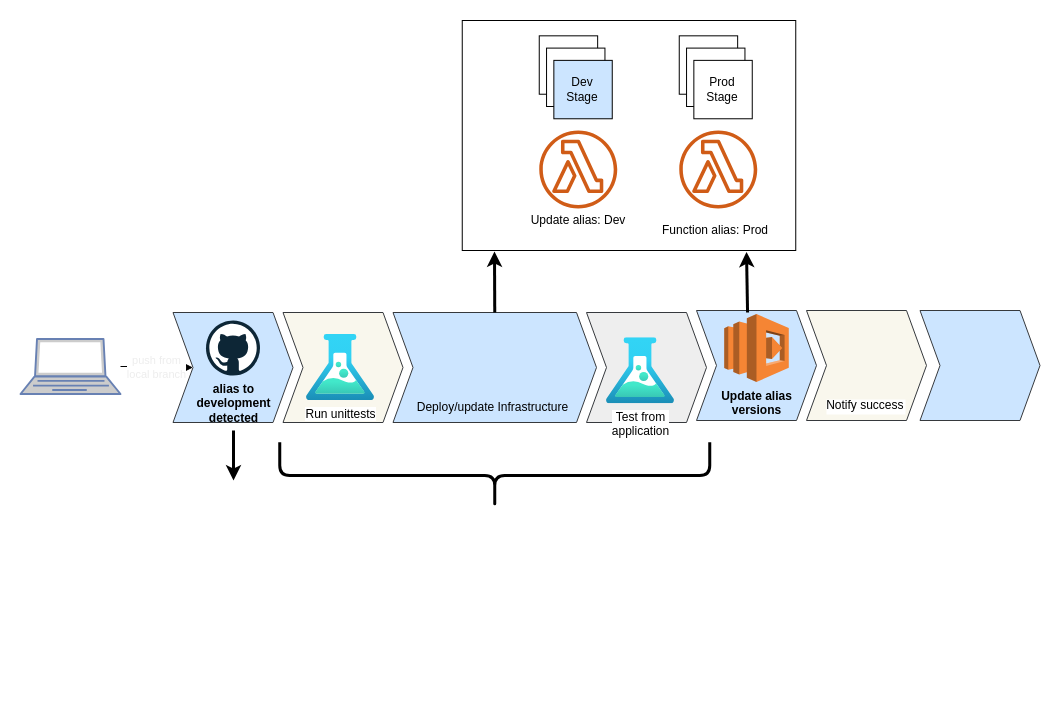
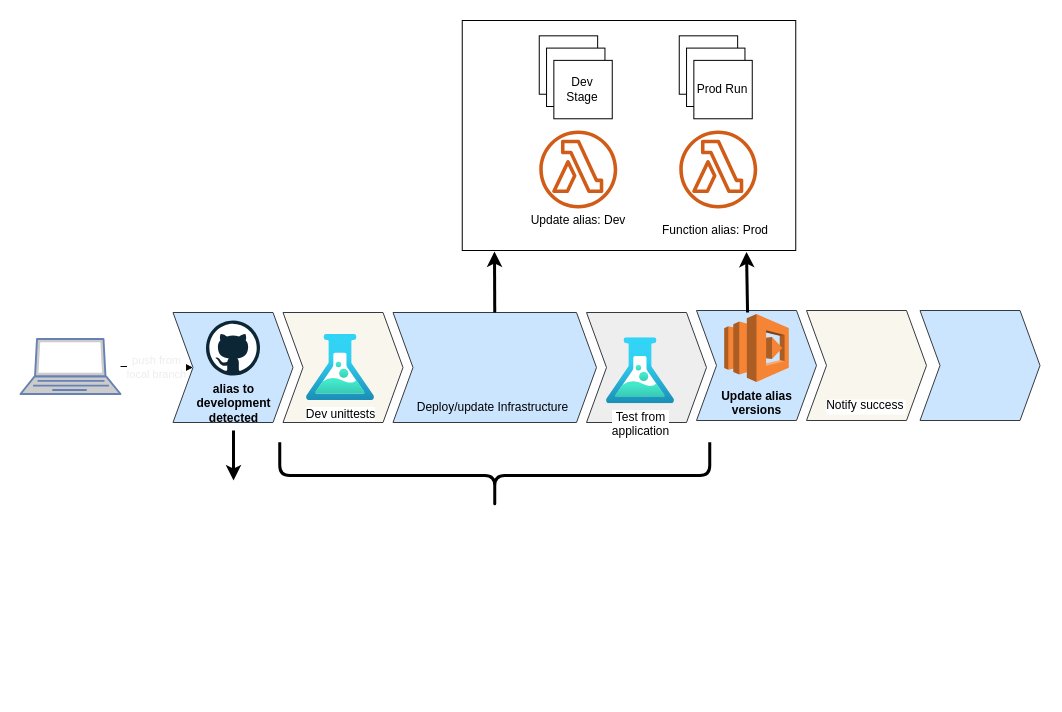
- <mxCell id="37" value="Dev Stage" style="whiteSpace=wrap;html=1;aspect=fixed;fillColor=#cce5ff;" parent="34" vertex="1"><mxGeometry x="14.6" y="24.533" width="58.4" height="58.4" as="geometry" /></mxCell>
+ <mxCell id="37" value="Dev Stage" style="whiteSpace=wrap;html=1;aspect=fixed;" parent="34" vertex="1"><mxGeometry x="14.6" y="24.533" width="58.4" height="58.4" as="geometry" /></mxCell>
- <mxCell id="41" value="Prod Stage" style="whiteSpace=wrap;html=1;aspect=fixed;" parent="38" vertex="1"><mxGeometry x="14.6" y="24.533" width="58.4" height="58.4" as="geometry" /></mxCell>
+ <mxCell id="41" value="Prod Run" style="whiteSpace=wrap;html=1;aspect=fixed;" parent="38" vertex="1"><mxGeometry x="14.6" y="24.533" width="58.4" height="58.4" as="geometry" /></mxCell>
- <mxCell id="14" value="Run unittests" style="aspect=fixed;html=1;points=[];align=center;image;fontSize=12;image=img/lib/azure2/general/Load_Test.svg;" parent="13" vertex="1"><mxGeometry y="4" width="68" height="66" as="geometry" /></mxCell>
+ <mxCell id="14" value="Dev unittests" style="aspect=fixed;html=1;points=[];align=center;image;fontSize=12;image=img/lib/azure2/general/Load_Test.svg;" parent="13" vertex="1"><mxGeometry y="4" width="68" height="66" as="geometry" /></mxCell>
